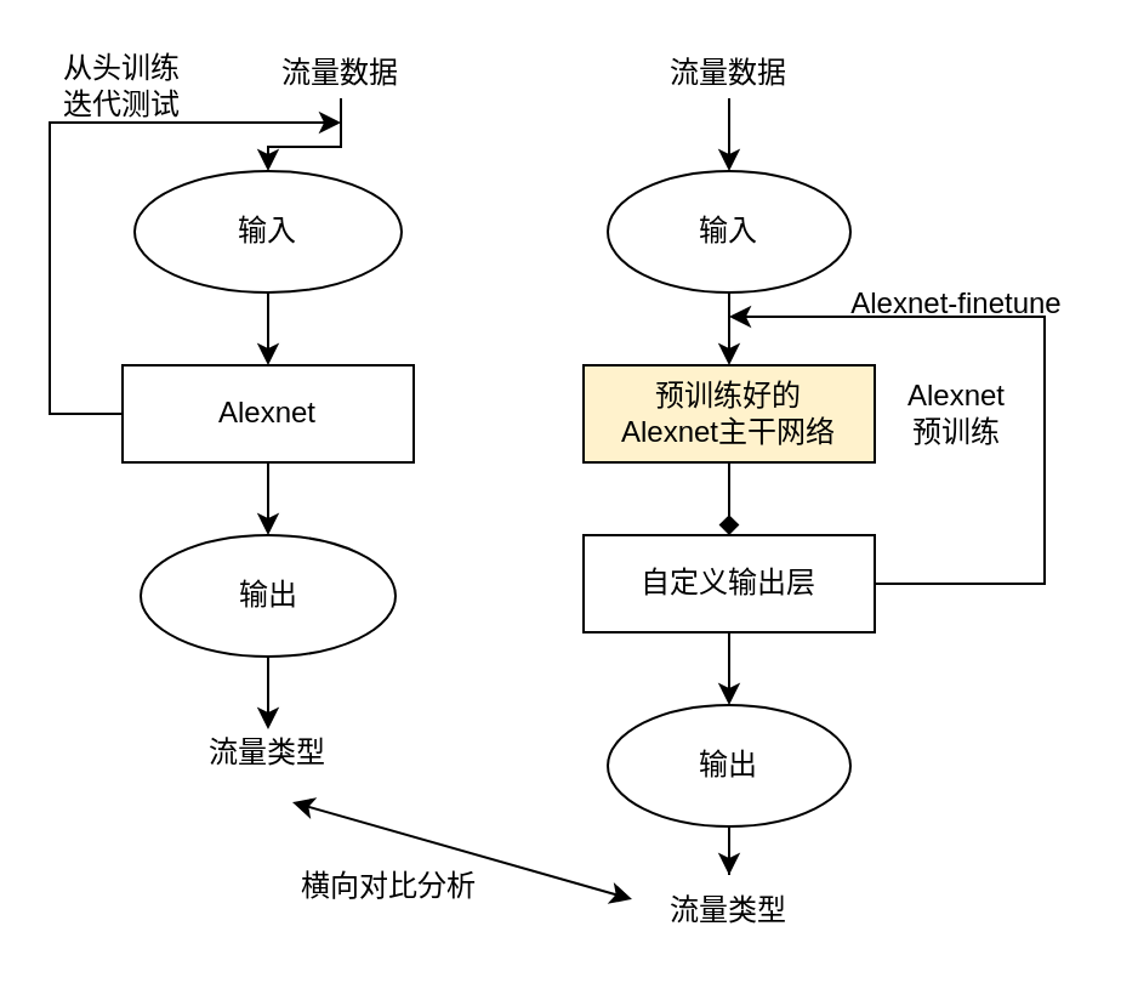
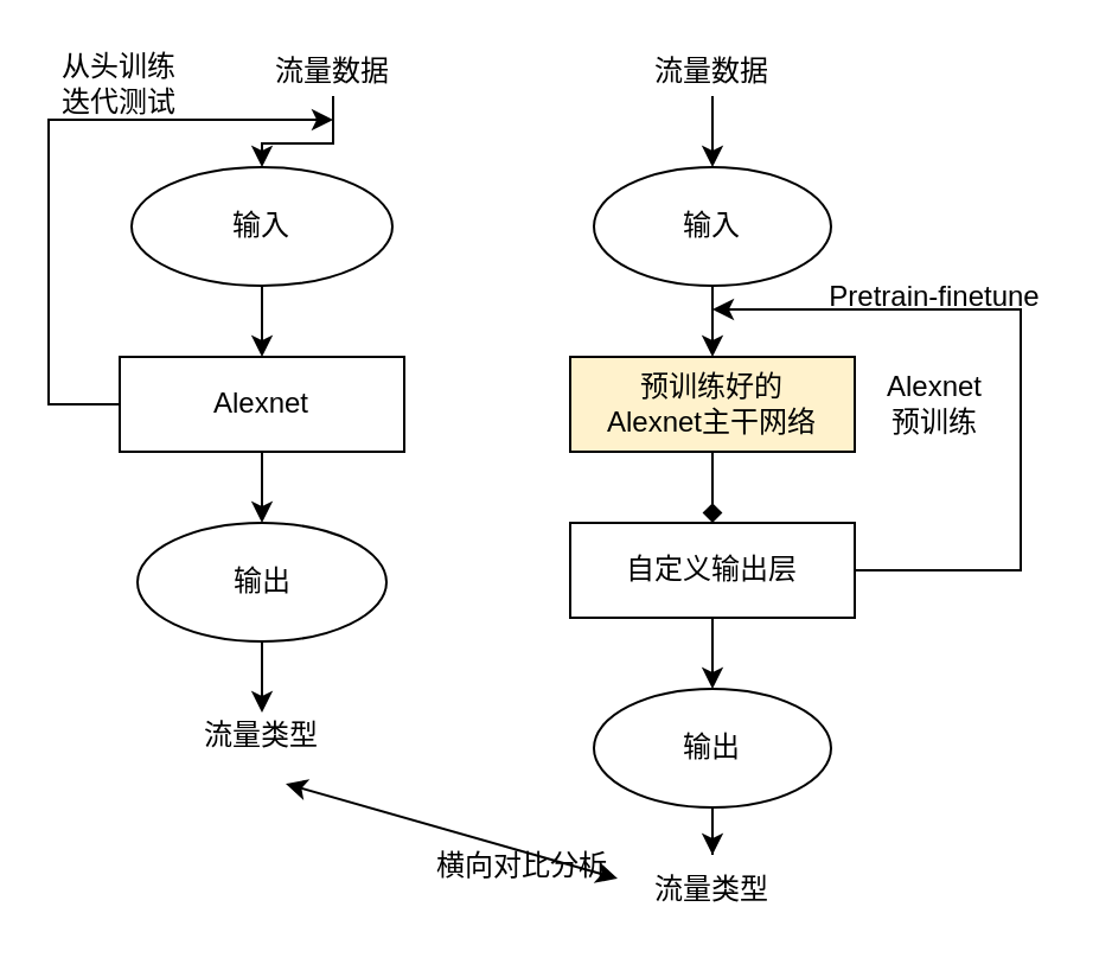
- <mxCell id="21" value="Alexnet-finetune" style="text;html=1;strokeColor=none;fillColor=none;align=center;verticalAlign=middle;whiteSpace=wrap;rounded=0;" vertex="1" parent="1"><mxGeometry x="341" y="110" width="106" height="30" as="geometry" /></mxCell>
+ <mxCell id="21" value="Pretrain-finetune" style="text;html=1;strokeColor=none;fillColor=none;align=center;verticalAlign=middle;whiteSpace=wrap;rounded=0;" vertex="1" parent="1"><mxGeometry x="341" y="110" width="106" height="30" as="geometry" /></mxCell>
- <mxCell id="28" value="横向对比分析" style="text;html=1;strokeColor=none;fillColor=none;align=center;verticalAlign=middle;whiteSpace=wrap;rounded=0;" vertex="1" parent="1"><mxGeometry x="120" y="350" width="80" height="30" as="geometry" /></mxCell>
+ <mxCell id="28" value="横向对比分析" style="text;html=1;strokeColor=none;fillColor=none;align=center;verticalAlign=middle;whiteSpace=wrap;rounded=0;" vertex="1" parent="1"><mxGeometry x="180" y="350" width="80" height="30" as="geometry" /></mxCell>
